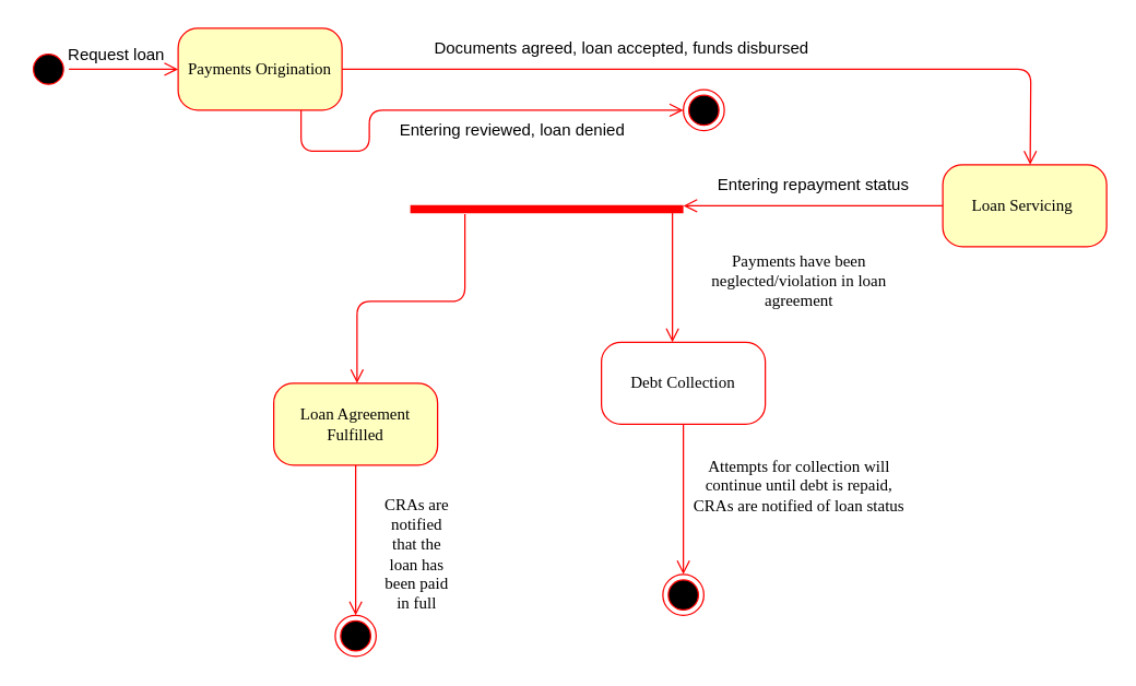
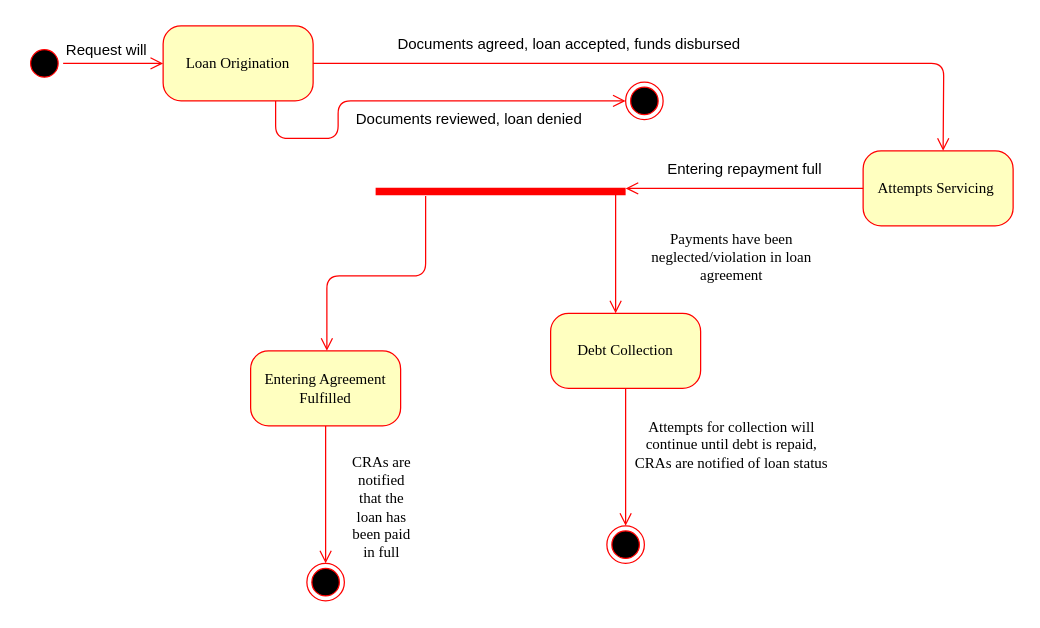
- <mxCell id="8" value="Request loan" style="text;strokeColor=none;align=center;fillColor=none;html=1;verticalAlign=middle;whiteSpace=wrap;rounded=0;" vertex="1" parent="1"><mxGeometry x="40" y="20" width="90" height="40" as="geometry" /></mxCell>
+ <mxCell id="8" value="Request will" style="text;strokeColor=none;align=center;fillColor=none;html=1;verticalAlign=middle;whiteSpace=wrap;rounded=0;" vertex="1" parent="1"><mxGeometry x="40" y="20" width="90" height="40" as="geometry" /></mxCell>
- <mxCell id="4" value="Payments Origination" style="rounded=1;whiteSpace=wrap;html=1;arcSize=24;fillColor=#ffffc0;strokeColor=#ff0000;shadow=0;comic=0;labelBackgroundColor=none;fontFamily=Verdana;fontSize=12;fontColor=#000000;align=center;" parent="1" vertex="1"><mxGeometry x="130" y="20" width="120" height="60" as="geometry" /></mxCell>
+ <mxCell id="4" value="Loan Origination" style="rounded=1;whiteSpace=wrap;html=1;arcSize=24;fillColor=#ffffc0;strokeColor=#ff0000;shadow=0;comic=0;labelBackgroundColor=none;fontFamily=Verdana;fontSize=12;fontColor=#000000;align=center;" parent="1" vertex="1"><mxGeometry x="130" y="20" width="120" height="60" as="geometry" /></mxCell>
- <mxCell id="10" value="Entering reviewed, loan denied" style="text;strokeColor=none;align=center;fillColor=none;html=1;verticalAlign=middle;whiteSpace=wrap;rounded=0;" vertex="1" parent="1"><mxGeometry x="210" y="80" width="330" height="30" as="geometry" /></mxCell>
+ <mxCell id="10" value="Documents reviewed, loan denied" style="text;strokeColor=none;align=center;fillColor=none;html=1;verticalAlign=middle;whiteSpace=wrap;rounded=0;" vertex="1" parent="1"><mxGeometry x="210" y="80" width="330" height="30" as="geometry" /></mxCell>
- <mxCell id="15" value="Entering repayment status" style="text;html=1;align=center;verticalAlign=middle;resizable=0;points=[];autosize=1;strokeColor=none;fillColor=none;" vertex="1" parent="1"><mxGeometry x="515" y="120" width="160" height="30" as="geometry" /></mxCell>
+ <mxCell id="15" value="Entering repayment full" style="text;html=1;align=center;verticalAlign=middle;resizable=0;points=[];autosize=1;strokeColor=none;fillColor=none;" vertex="1" parent="1"><mxGeometry x="515" y="120" width="160" height="30" as="geometry" /></mxCell>
- <mxCell id="3" value="Loan Servicing&amp;nbsp;" style="rounded=1;whiteSpace=wrap;html=1;arcSize=24;fillColor=#ffffc0;strokeColor=#ff0000;shadow=0;comic=0;labelBackgroundColor=none;fontFamily=Verdana;fontSize=12;fontColor=#000000;align=center;" parent="1" vertex="1"><mxGeometry x="690" y="120" width="120" height="60" as="geometry" /></mxCell>
+ <mxCell id="3" value="Attempts Servicing&amp;nbsp;" style="rounded=1;whiteSpace=wrap;html=1;arcSize=24;fillColor=#ffffc0;strokeColor=#ff0000;shadow=0;comic=0;labelBackgroundColor=none;fontFamily=Verdana;fontSize=12;fontColor=#000000;align=center;" parent="1" vertex="1"><mxGeometry x="690" y="120" width="120" height="60" as="geometry" /></mxCell>
- <mxCell id="19" value="Debt Collection" style="rounded=1;whiteSpace=wrap;html=1;arcSize=24;fillColor=#ffffff;strokeColor=#ff0000;shadow=0;comic=0;labelBackgroundColor=none;fontFamily=Verdana;fontSize=12;fontColor=#000000;align=center;" vertex="1" parent="1"><mxGeometry x="440" y="250" width="120" height="60" as="geometry" /></mxCell>
+ <mxCell id="19" value="Debt Collection" style="rounded=1;whiteSpace=wrap;html=1;arcSize=24;fillColor=#ffffc0;strokeColor=#ff0000;shadow=0;comic=0;labelBackgroundColor=none;fontFamily=Verdana;fontSize=12;fontColor=#000000;align=center;" vertex="1" parent="1"><mxGeometry x="440" y="250" width="120" height="60" as="geometry" /></mxCell>
- <mxCell id="23" value="Loan Agreement Fulfilled" style="rounded=1;whiteSpace=wrap;html=1;arcSize=24;fillColor=#ffffc0;strokeColor=#ff0000;shadow=0;comic=0;labelBackgroundColor=none;fontFamily=Verdana;fontSize=12;fontColor=#000000;align=center;" vertex="1" parent="1"><mxGeometry x="200" y="280" width="120" height="60" as="geometry" /></mxCell>
+ <mxCell id="23" value="Entering Agreement Fulfilled" style="rounded=1;whiteSpace=wrap;html=1;arcSize=24;fillColor=#ffffc0;strokeColor=#ff0000;shadow=0;comic=0;labelBackgroundColor=none;fontFamily=Verdana;fontSize=12;fontColor=#000000;align=center;" vertex="1" parent="1"><mxGeometry x="200" y="280" width="120" height="60" as="geometry" /></mxCell>
